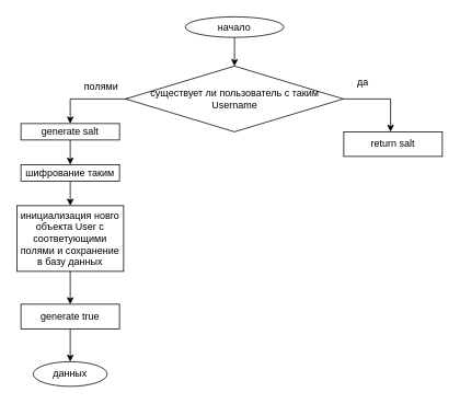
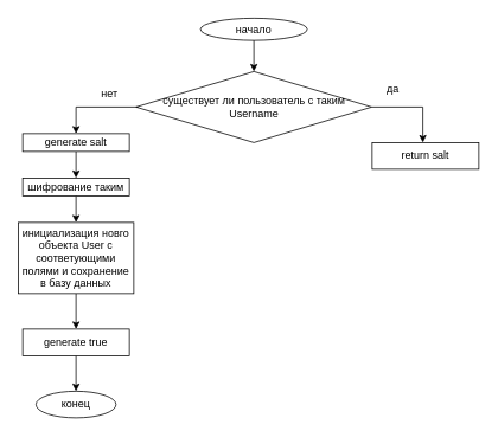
- <mxCell id="6" value="полями" style="text;html=1;align=center;verticalAlign=middle;whiteSpace=wrap;rounded=0;" parent="1" vertex="1"><mxGeometry x="93" y="90" width="60" height="30" as="geometry" /></mxCell>
+ <mxCell id="6" value="нет" style="text;html=1;align=center;verticalAlign=middle;whiteSpace=wrap;rounded=0;" parent="1" vertex="1"><mxGeometry x="93" y="90" width="60" height="30" as="geometry" /></mxCell>
- <mxCell id="15" value="данных" style="ellipse;whiteSpace=wrap;html=1;" parent="1" vertex="1"><mxGeometry x="40" y="440" width="90" height="30" as="geometry" /></mxCell>
+ <mxCell id="15" value="конец" style="ellipse;whiteSpace=wrap;html=1;" parent="1" vertex="1"><mxGeometry x="40" y="440" width="90" height="30" as="geometry" /></mxCell>
